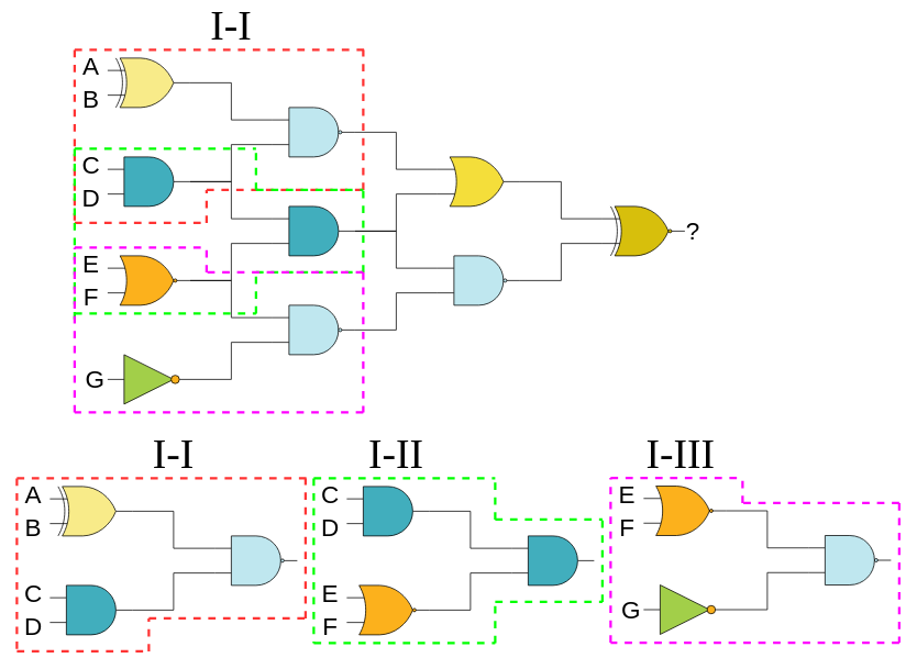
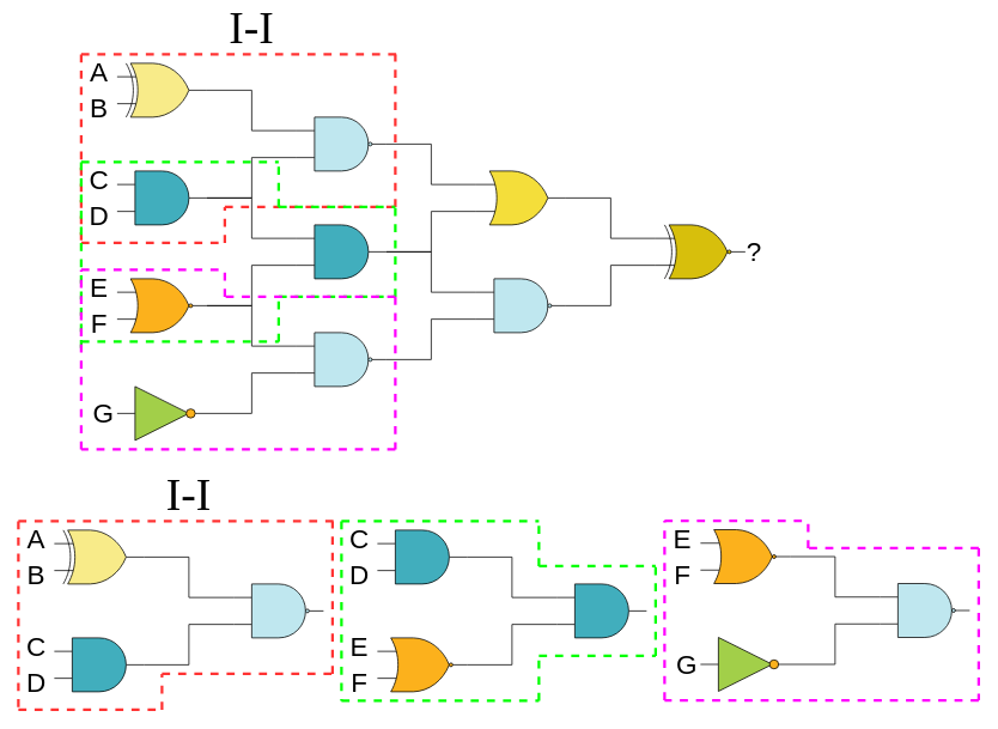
- <mxCell id="72" value="&lt;font style=&quot;font-size: 50px&quot; face=&quot;Times New Roman&quot;&gt;I-II&lt;/font&gt;" style="text;html=1;strokeColor=none;fillColor=none;align=center;verticalAlign=middle;whiteSpace=wrap;rounded=0;dashed=1;" vertex="1" parent="1"><mxGeometry x="440" y="540" width="80" height="20" as="geometry" /></mxCell>
- <mxCell id="105" value="&lt;font style=&quot;font-size: 50px&quot; face=&quot;Times New Roman&quot;&gt;I-III&lt;/font&gt;" style="text;html=1;strokeColor=none;fillColor=none;align=center;verticalAlign=middle;whiteSpace=wrap;rounded=0;dashed=1;" vertex="1" parent="1"><mxGeometry x="780" y="540" width="90" height="20" as="geometry" /></mxCell>
